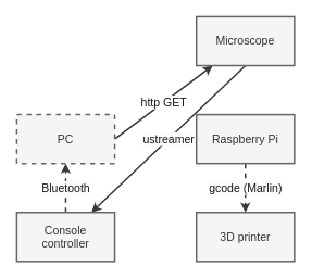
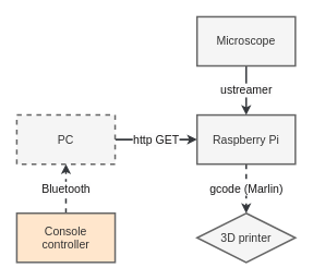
- <mxCell id="2" value="http GET" style="edgeStyle=none;html=1;exitX=1;exitY=0.5;exitDx=0;exitDy=0;strokeWidth=2;fontSize=14;strokeColor=#36393d;fillColor=#f9f7ed;labelBackgroundColor=#fcfcfd;fontColor=#171616;" edge="1" parent="1" source="3" target="7"><mxGeometry relative="1" as="geometry"><mxPoint as="offset" /></mxGeometry></mxCell>
+ <mxCell id="2" value="http GET" style="edgeStyle=none;html=1;exitX=1;exitY=0.5;exitDx=0;exitDy=0;entryX=0;entryY=0.5;entryDx=0;entryDy=0;strokeWidth=2;fontSize=14;strokeColor=#36393d;fillColor=#f9f7ed;labelBackgroundColor=#fcfcfd;fontColor=#171616;" edge="1" parent="1" source="3" target="5"><mxGeometry relative="1" as="geometry"><mxPoint as="offset" /></mxGeometry></mxCell>
- <mxCell id="6" value="ustreamer" style="edgeStyle=none;html=1;exitX=0.5;exitY=1;exitDx=0;exitDy=0;strokeWidth=2;fontSize=14;strokeColor=#36393d;fillColor=#f9f7ed;labelBackgroundColor=#fcfcfd;fontColor=#171616;" edge="1" parent="1" source="7" target="10"><mxGeometry relative="1" as="geometry"><mxPoint as="offset" /></mxGeometry></mxCell>
+ <mxCell id="6" value="ustreamer" style="edgeStyle=none;html=1;exitX=0.5;exitY=1;exitDx=0;exitDy=0;entryX=0.5;entryY=0;entryDx=0;entryDy=0;strokeWidth=2;fontSize=14;strokeColor=#36393d;fillColor=#f9f7ed;labelBackgroundColor=#fcfcfd;fontColor=#171616;" edge="1" parent="1" source="7" target="5"><mxGeometry relative="1" as="geometry"><mxPoint as="offset" /></mxGeometry></mxCell>
- <mxCell id="10" value="Console&lt;br&gt;controller" style="rounded=0;whiteSpace=wrap;html=1;strokeWidth=2;fontSize=14;strokeColor=#666666;fillColor=#f5f5f5;fontColor=#333333;" vertex="1" parent="1"><mxGeometry x="20" y="260" width="120" height="60" as="geometry" /></mxCell>
+ <mxCell id="10" value="Console&lt;br&gt;controller" style="rounded=0;whiteSpace=wrap;html=1;strokeWidth=2;fontSize=14;strokeColor=#666666;fillColor=#ffe6cc;fontColor=#333333;" vertex="1" parent="1"><mxGeometry x="20" y="260" width="120" height="60" as="geometry" /></mxCell>
- <mxCell id="8" value="3D printer" style="rounded=0;whiteSpace=wrap;html=1;strokeWidth=2;fontSize=14;strokeColor=#666666;fillColor=#f5f5f5;fontColor=#333333;" vertex="1" parent="1"><mxGeometry x="240" y="260" width="120" height="60" as="geometry" /></mxCell>
+ <mxCell id="8" value="3D printer" style="rhombus;whiteSpace=wrap;html=1;strokeWidth=2;fontSize=14;strokeColor=#666666;fillColor=#f5f5f5;fontColor=#333333;" vertex="1" parent="1"><mxGeometry x="240" y="260" width="120" height="60" as="geometry" /></mxCell>
